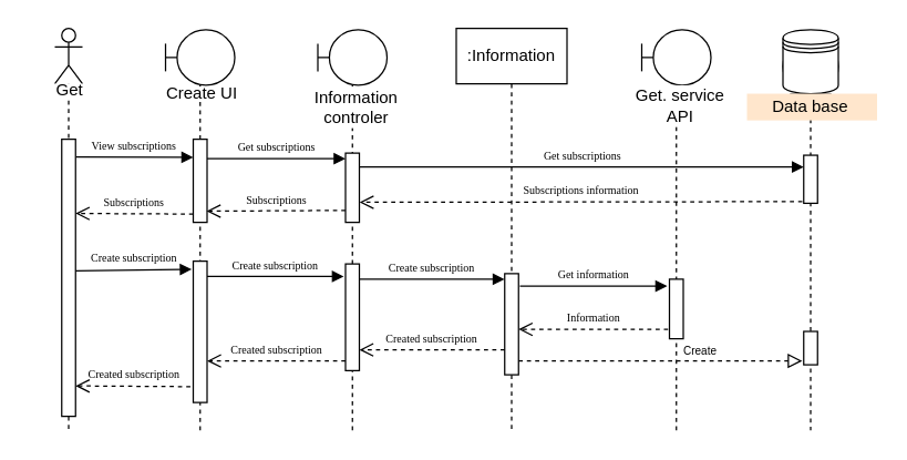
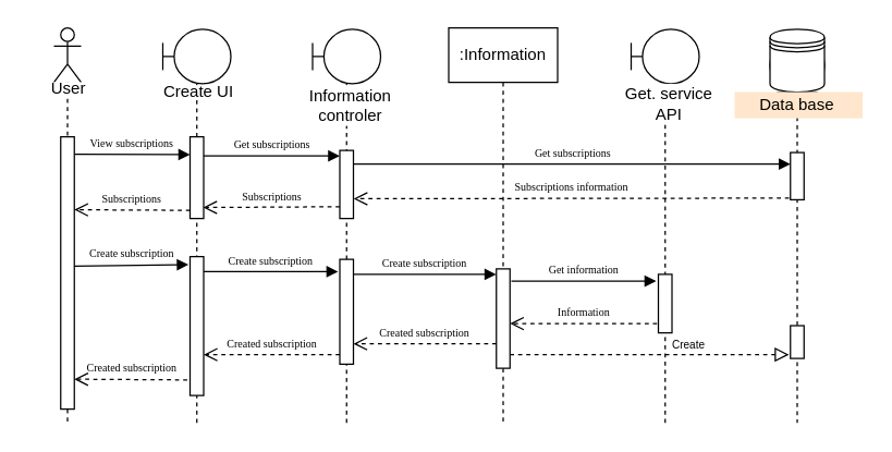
- <mxCell id="13" value="Get" style="html=1;whiteSpace=wrap;strokeColor=none;" parent="1" vertex="1"><mxGeometry x="20" y="60" width="60" height="10" as="geometry" /></mxCell>
+ <mxCell id="13" value="User" style="html=1;whiteSpace=wrap;strokeColor=none;" parent="1" vertex="1"><mxGeometry x="20" y="60" width="60" height="10" as="geometry" /></mxCell>
